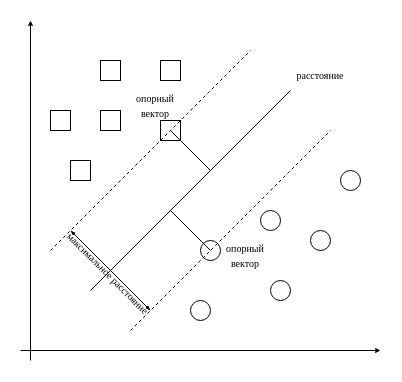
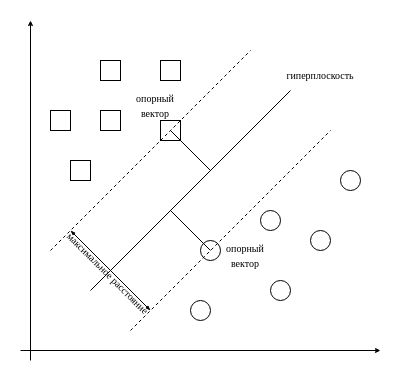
- <mxCell id="17" value="&lt;font style=&quot;font-size: 10px&quot;&gt;расстояние&lt;/font&gt;" style="text;html=1;strokeColor=none;fillColor=none;align=center;verticalAlign=middle;whiteSpace=wrap;rounded=0;fontFamily=Times New Roman;" vertex="1" parent="1"><mxGeometry x="280" y="60" width="80" height="30" as="geometry" /></mxCell>
+ <mxCell id="17" value="&lt;font style=&quot;font-size: 10px&quot;&gt;гиперплоскость&lt;/font&gt;" style="text;html=1;strokeColor=none;fillColor=none;align=center;verticalAlign=middle;whiteSpace=wrap;rounded=0;fontFamily=Times New Roman;" vertex="1" parent="1"><mxGeometry x="280" y="60" width="80" height="30" as="geometry" /></mxCell>
